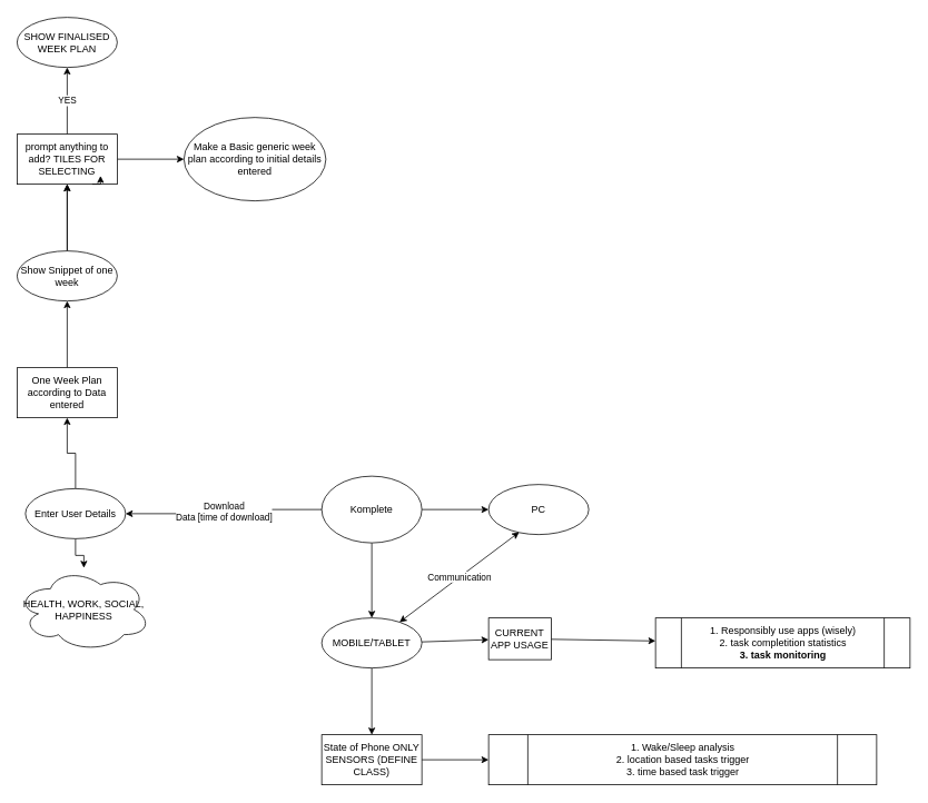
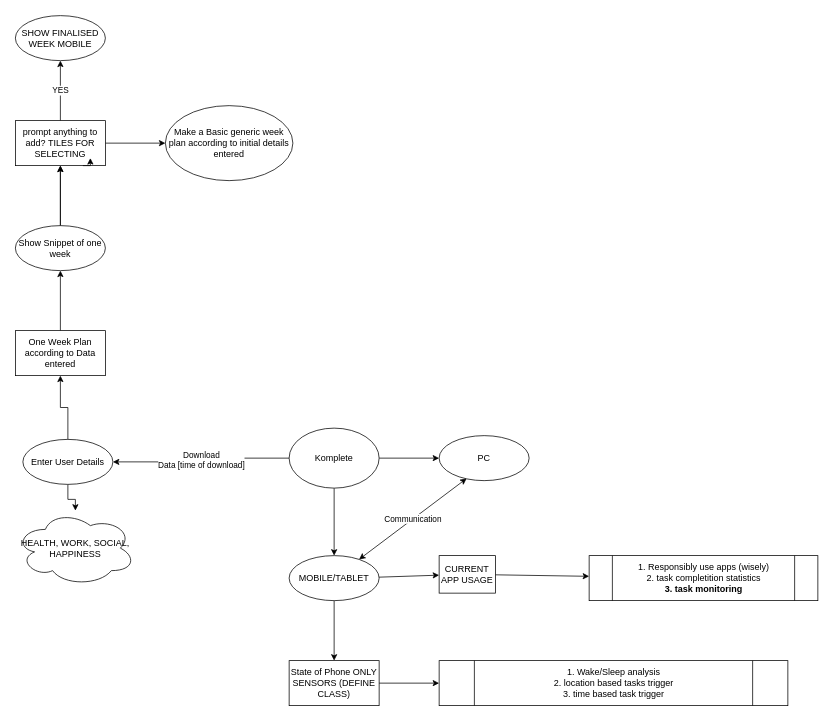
- <mxCell id="17" value="SHOW FINALISED WEEK PLAN" style="ellipse;whiteSpace=wrap;html=1;" vertex="1" parent="1"><mxGeometry y="20" width="120" height="60" as="geometry" x="20" /></mxCell>
+ <mxCell id="17" value="SHOW FINALISED WEEK MOBILE" style="ellipse;whiteSpace=wrap;html=1;" vertex="1" parent="1"><mxGeometry y="20" width="120" height="60" as="geometry" x="20" /></mxCell>
